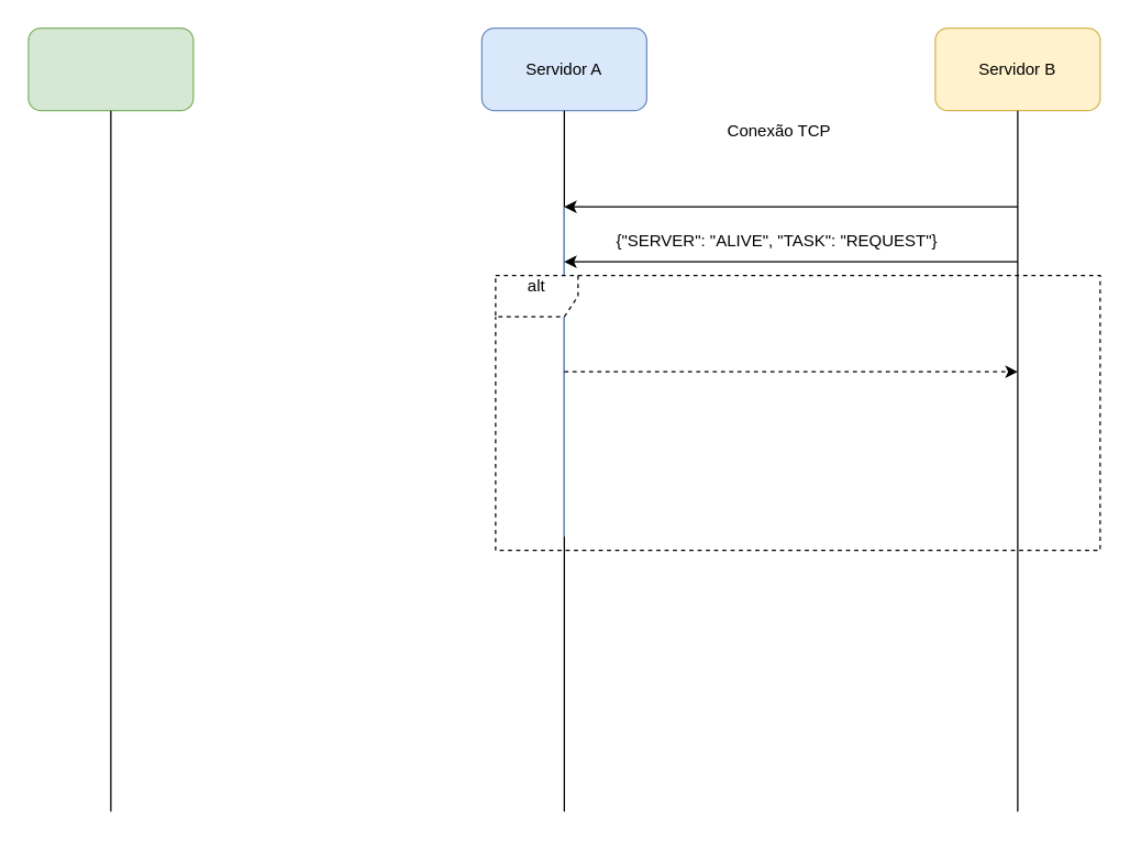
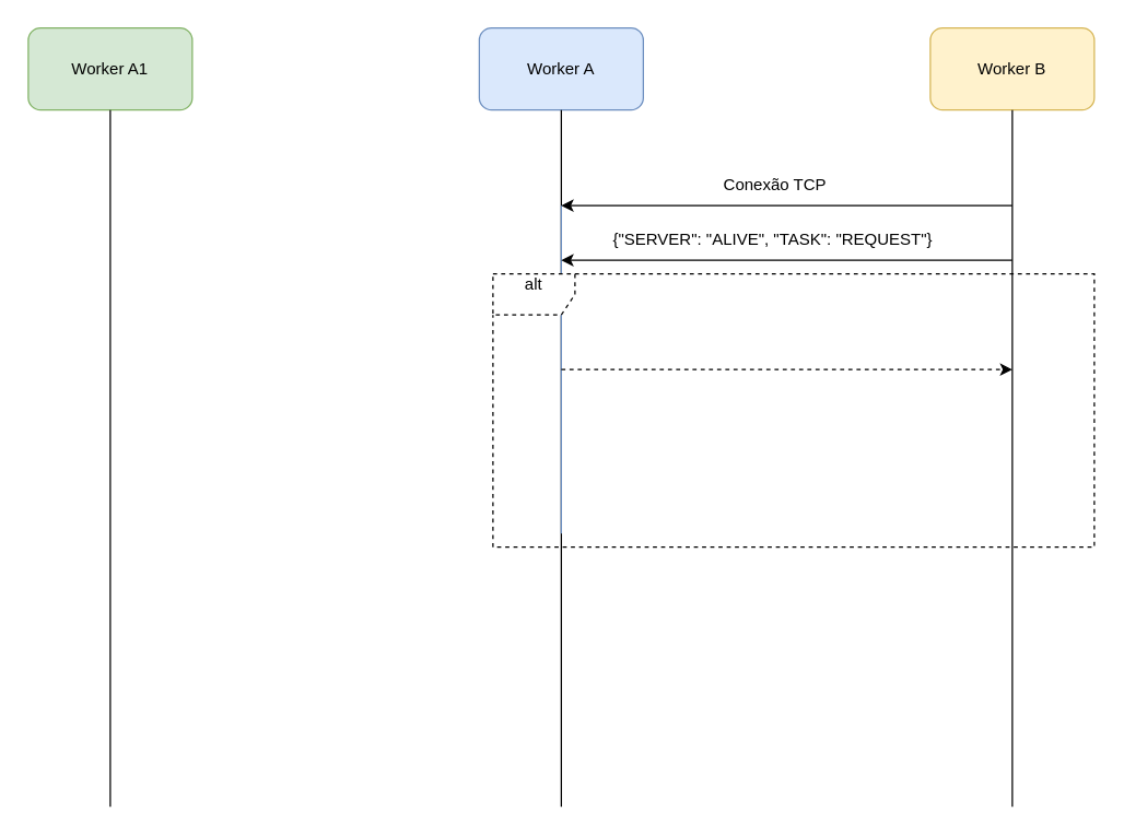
+ <mxCell id="8" value="Worker A1" style="text;html=1;align=center;verticalAlign=middle;whiteSpace=wrap;rounded=0;" vertex="1" parent="1"><mxGeometry x="50" y="35" width="60" height="30" as="geometry" /></mxCell>
- <mxCell id="9" value="Servidor A" style="text;html=1;align=center;verticalAlign=middle;whiteSpace=wrap;rounded=0;" vertex="1" parent="1"><mxGeometry x="380" y="35" width="60" height="30" as="geometry" /></mxCell>
+ <mxCell id="9" value="Worker A" style="text;html=1;align=center;verticalAlign=middle;whiteSpace=wrap;rounded=0;" vertex="1" parent="1"><mxGeometry x="380" y="35" width="60" height="30" as="geometry" /></mxCell>
- <mxCell id="10" value="Servidor B" style="text;html=1;align=center;verticalAlign=middle;whiteSpace=wrap;rounded=0;" vertex="1" parent="1"><mxGeometry x="710" y="35" width="60" height="30" as="geometry" /></mxCell>
+ <mxCell id="10" value="Worker B" style="text;html=1;align=center;verticalAlign=middle;whiteSpace=wrap;rounded=0;" vertex="1" parent="1"><mxGeometry x="710" y="35" width="60" height="30" as="geometry" /></mxCell>
- <mxCell id="13" value="&amp;nbsp;Conexão TCP" style="text;html=1;align=center;verticalAlign=middle;whiteSpace=wrap;rounded=0;" vertex="1" parent="1"><mxGeometry x="500" y="80" width="130" height="30" as="geometry" /></mxCell>
+ <mxCell id="13" value="&amp;nbsp;Conexão TCP" style="text;html=1;align=center;verticalAlign=middle;whiteSpace=wrap;rounded=0;" vertex="1" parent="1"><mxGeometry x="500" y="120" width="130" height="30" as="geometry" /></mxCell>
